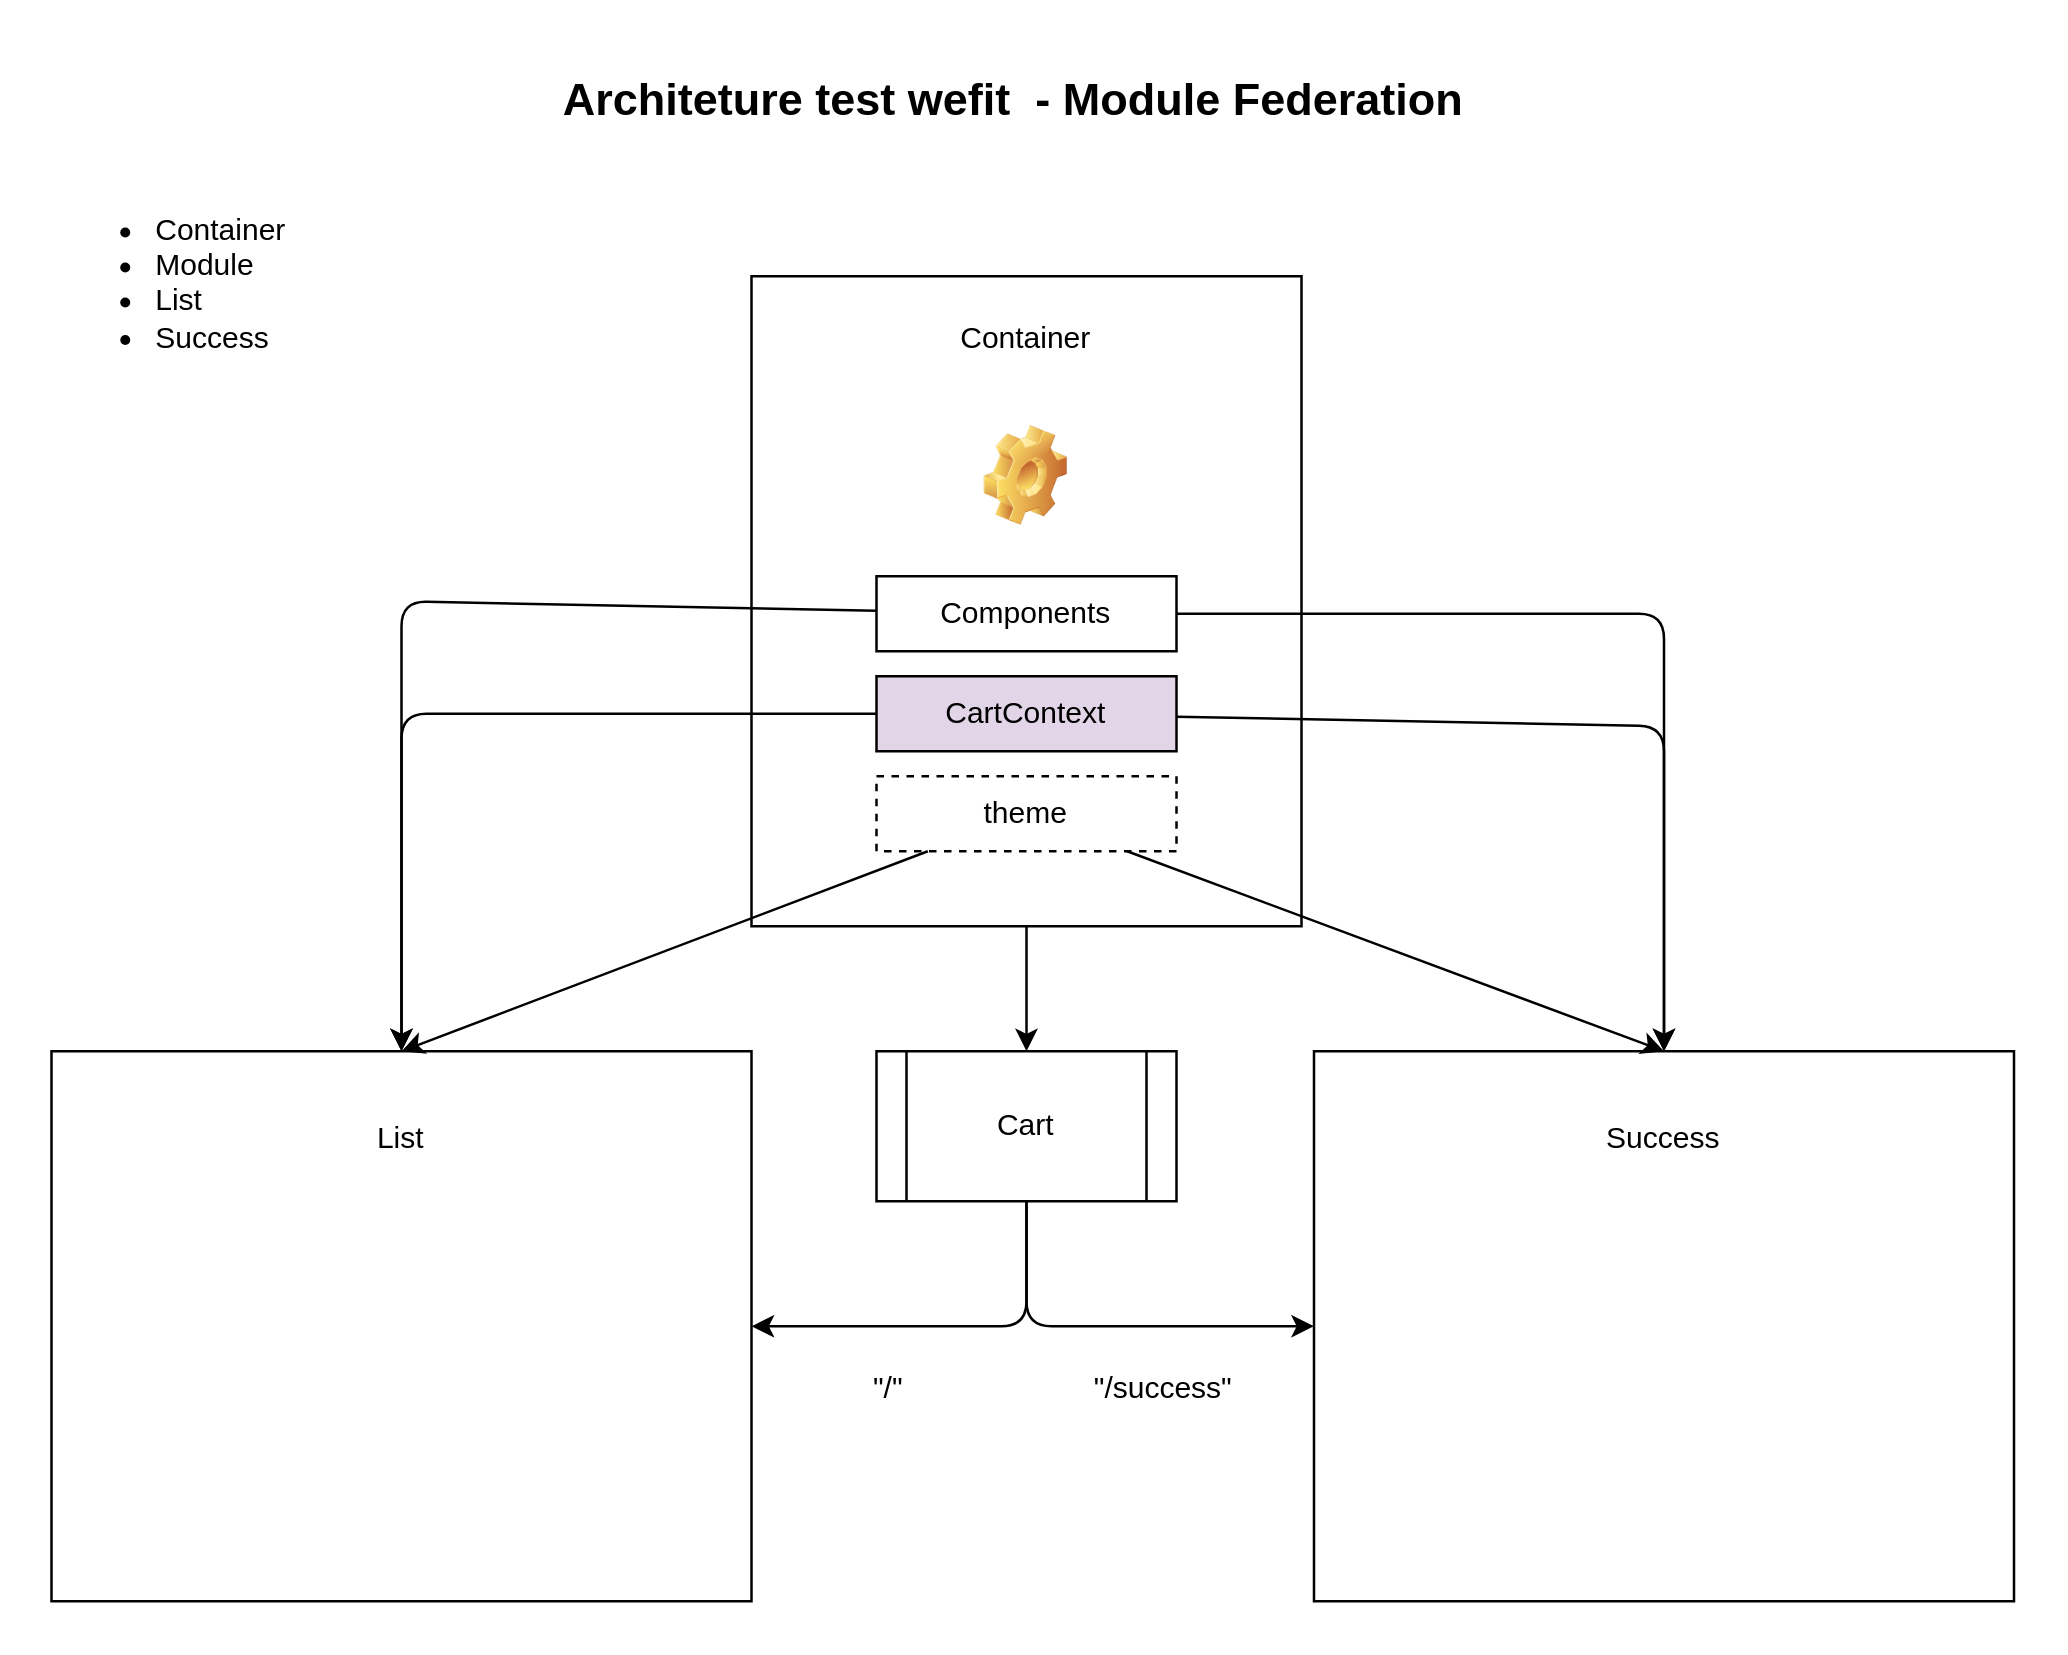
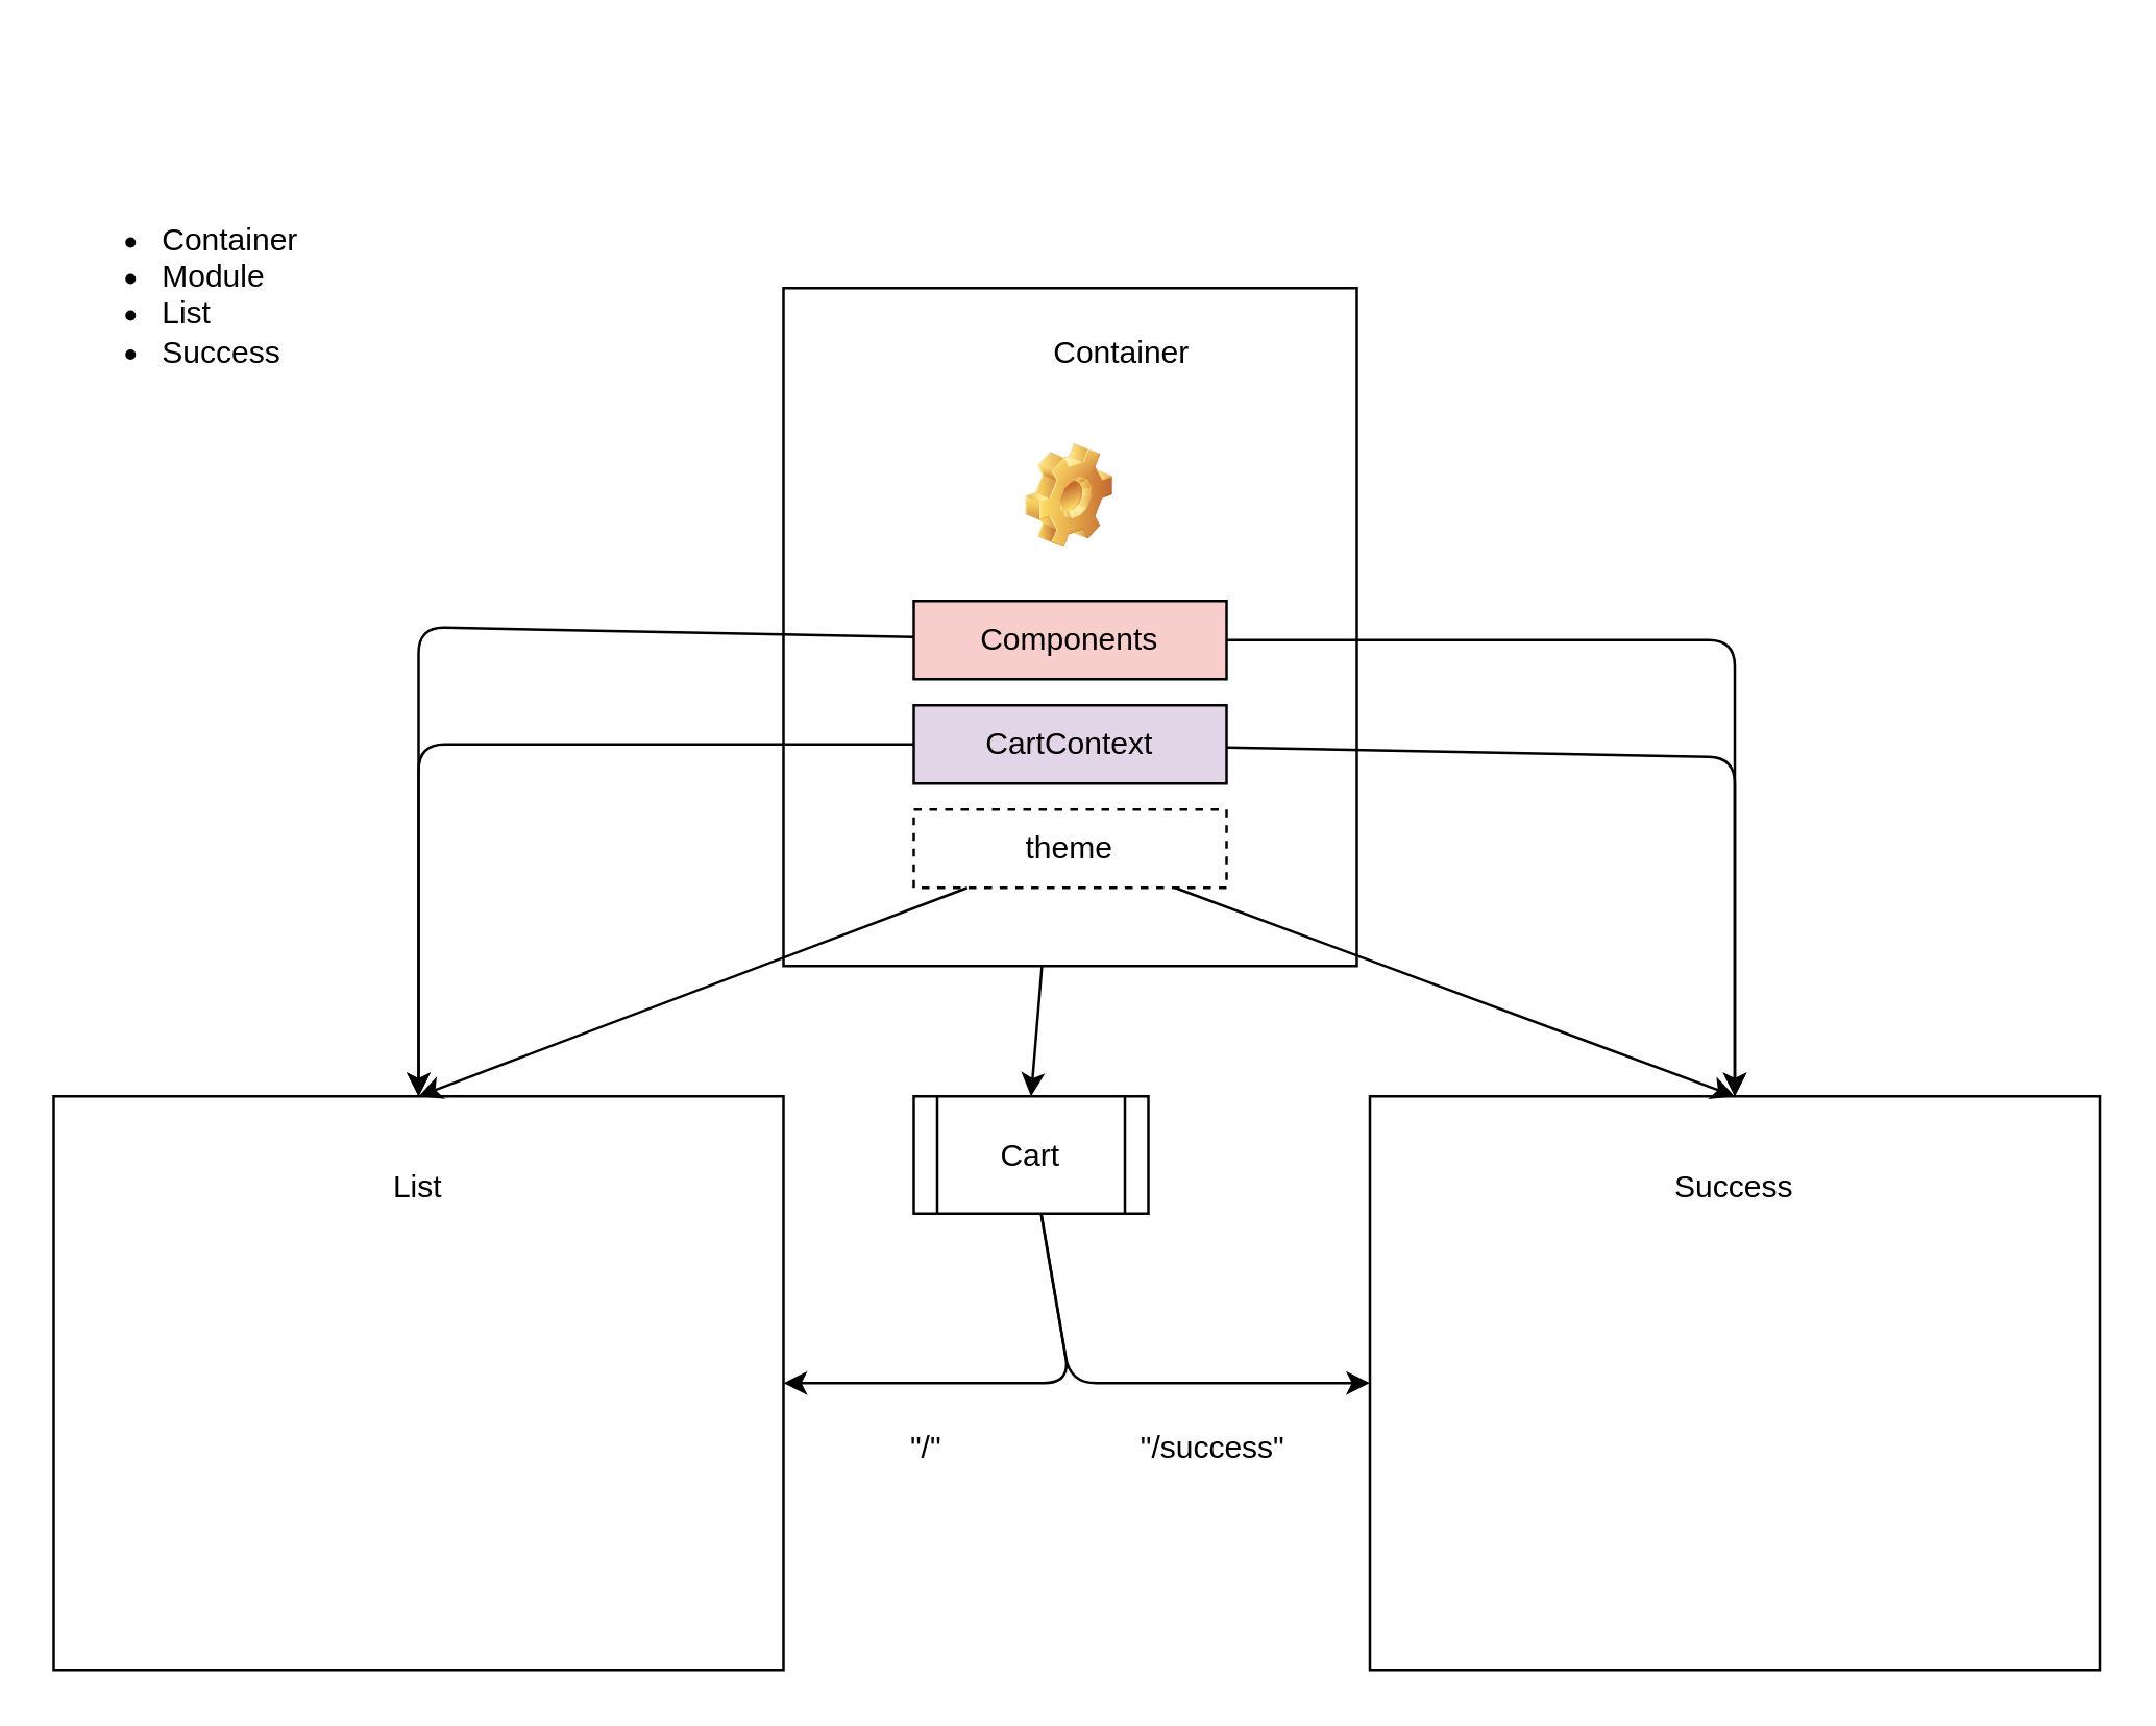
- <mxCell id="31" value="&lt;h2&gt;Architeture test wefit&amp;nbsp; - Module Federation&lt;/h2&gt;" style="text;html=1;strokeColor=none;fillColor=none;align=center;verticalAlign=middle;whiteSpace=wrap;rounded=0;" parent="1" vertex="1"><mxGeometry x="145" y="20" width="520" height="40" as="geometry" /></mxCell>
- <mxCell id="7" value="Container" style="text;html=1;strokeColor=none;fillColor=none;align=center;verticalAlign=middle;whiteSpace=wrap;rounded=0;" parent="2" vertex="1"><mxGeometry x="80" y="10" width="60" height="30" as="geometry" /></mxCell>
+ <mxCell id="7" value="Container" style="text;html=1;strokeColor=none;fillColor=none;align=center;verticalAlign=middle;whiteSpace=wrap;rounded=0;" parent="2" vertex="1"><mxGeometry x="100" y="10" width="60" height="30" as="geometry" /></mxCell>
- <mxCell id="8" value="Components" style="rounded=0;whiteSpace=wrap;html=1;" parent="2" vertex="1"><mxGeometry x="50" y="120" width="120" height="30" as="geometry" /></mxCell>
+ <mxCell id="8" value="Components" style="rounded=0;whiteSpace=wrap;html=1;fillColor=#f8cecc;" parent="2" vertex="1"><mxGeometry x="50" y="120" width="120" height="30" as="geometry" /></mxCell>
- <mxCell id="22" value="Cart" style="shape=process;whiteSpace=wrap;html=1;backgroundOutline=1;" parent="1" vertex="1"><mxGeometry x="350" y="420" width="120" height="60" as="geometry" /></mxCell>
+ <mxCell id="22" value="Cart" style="shape=process;whiteSpace=wrap;html=1;backgroundOutline=1;" parent="1" vertex="1"><mxGeometry x="350" y="420" width="90" height="45" as="geometry" /></mxCell>
